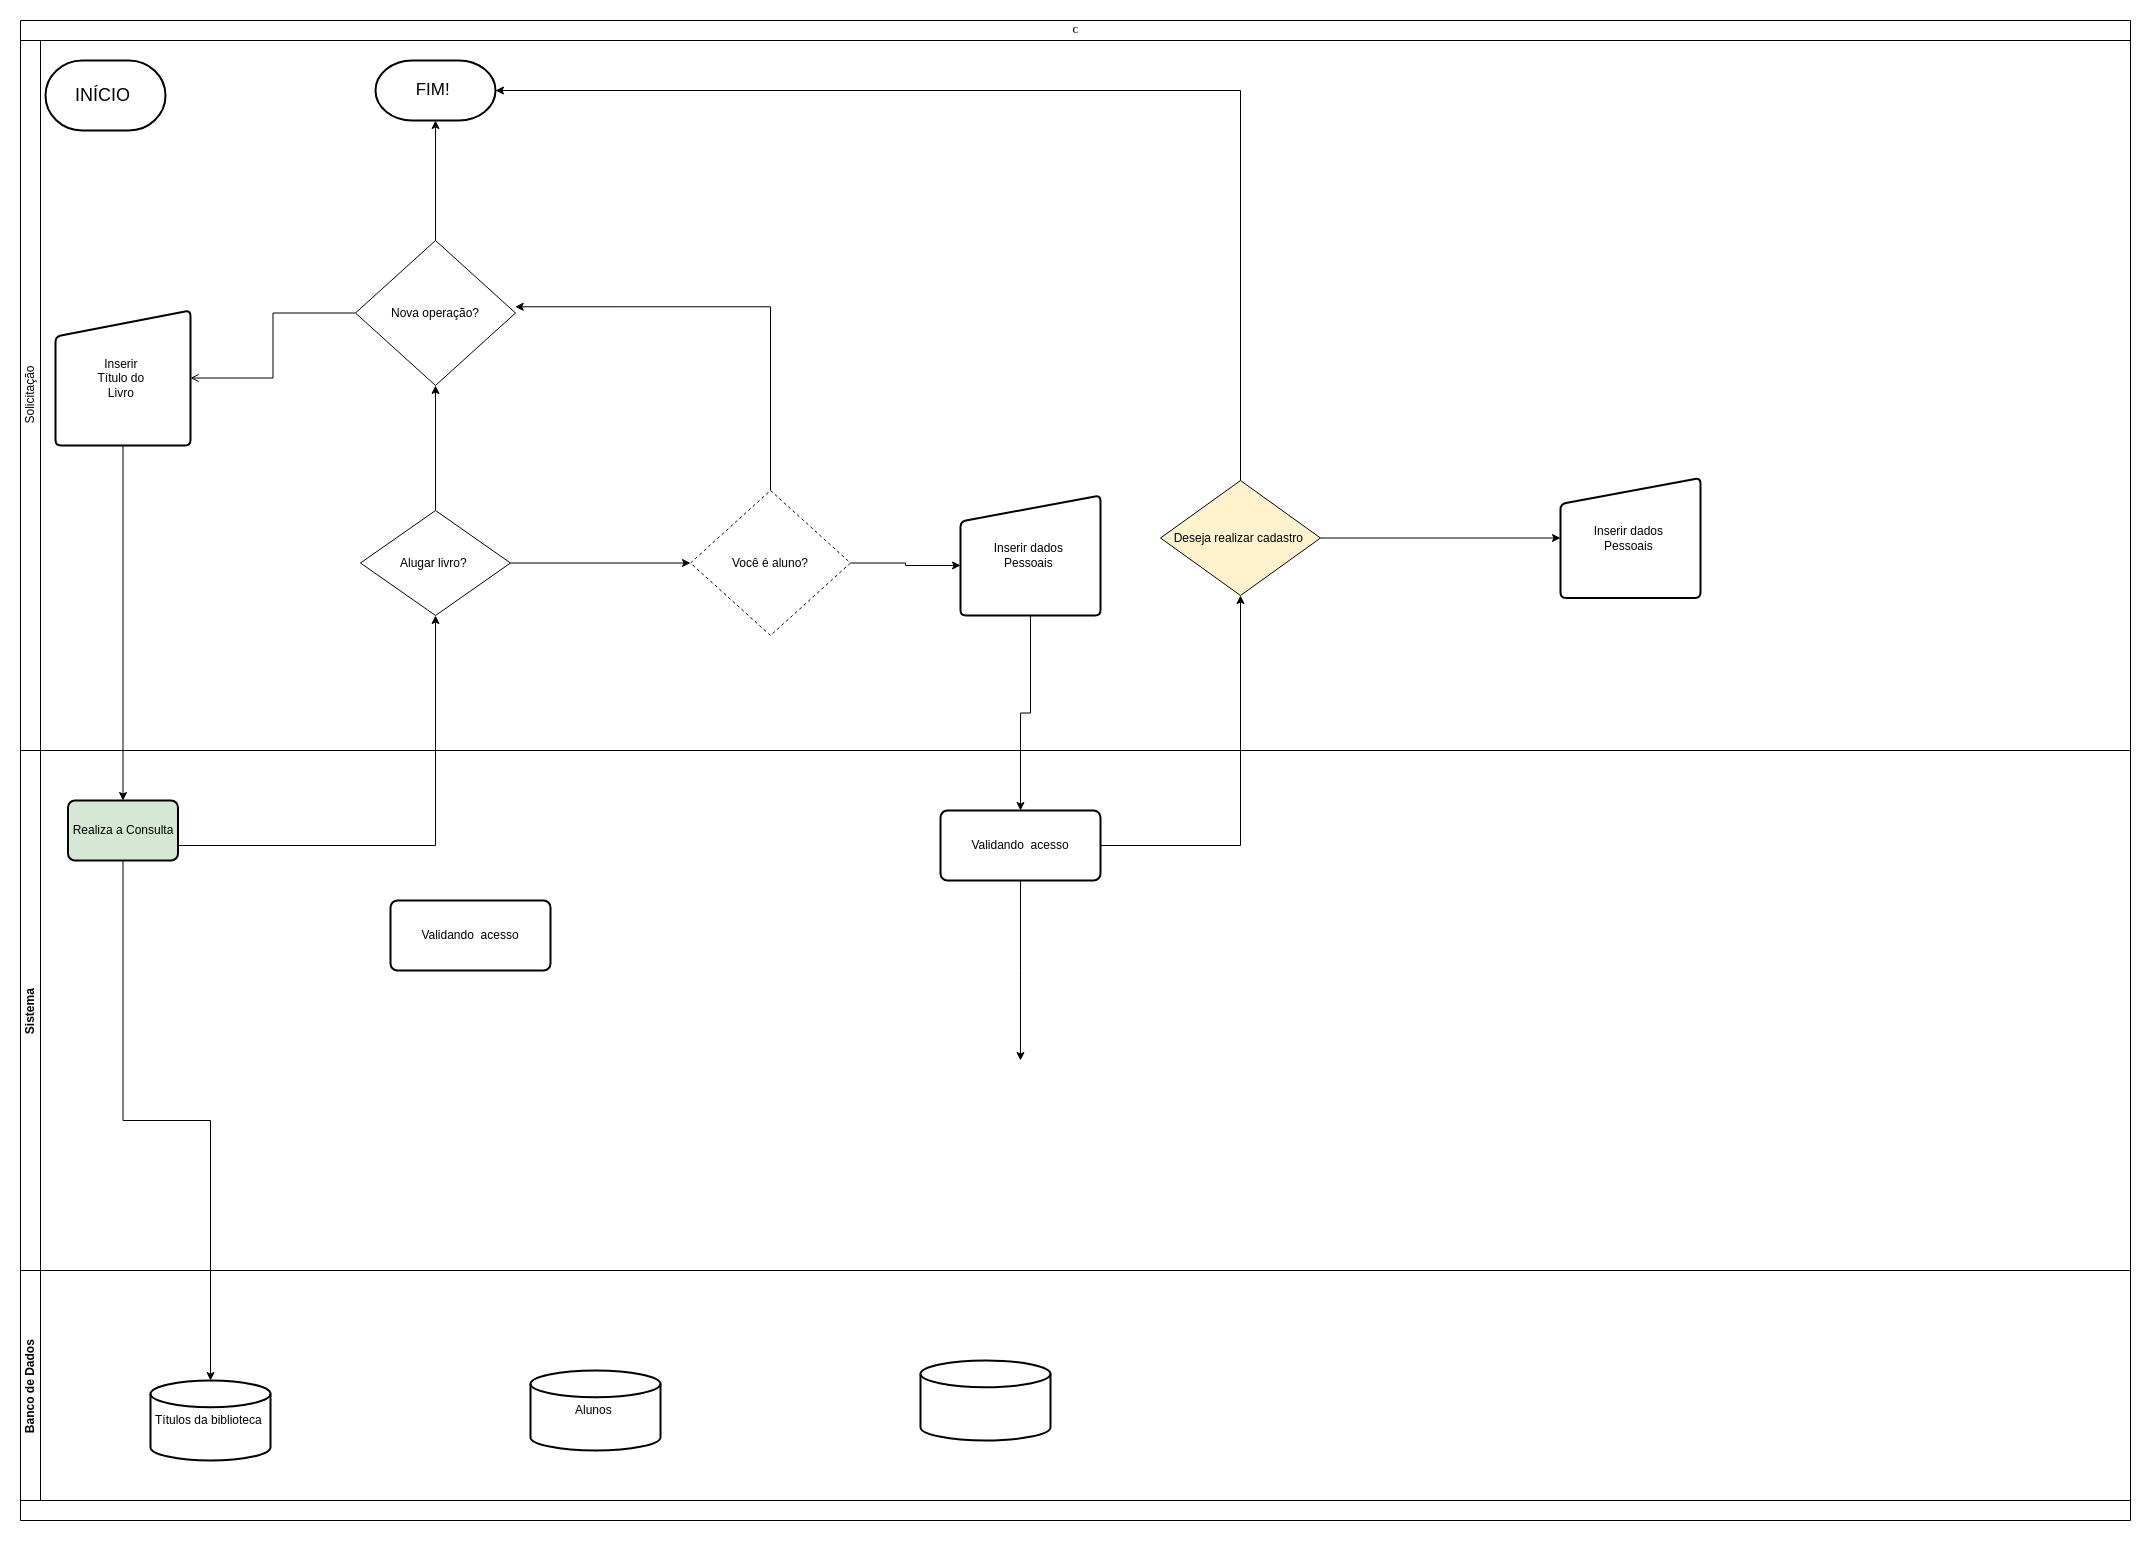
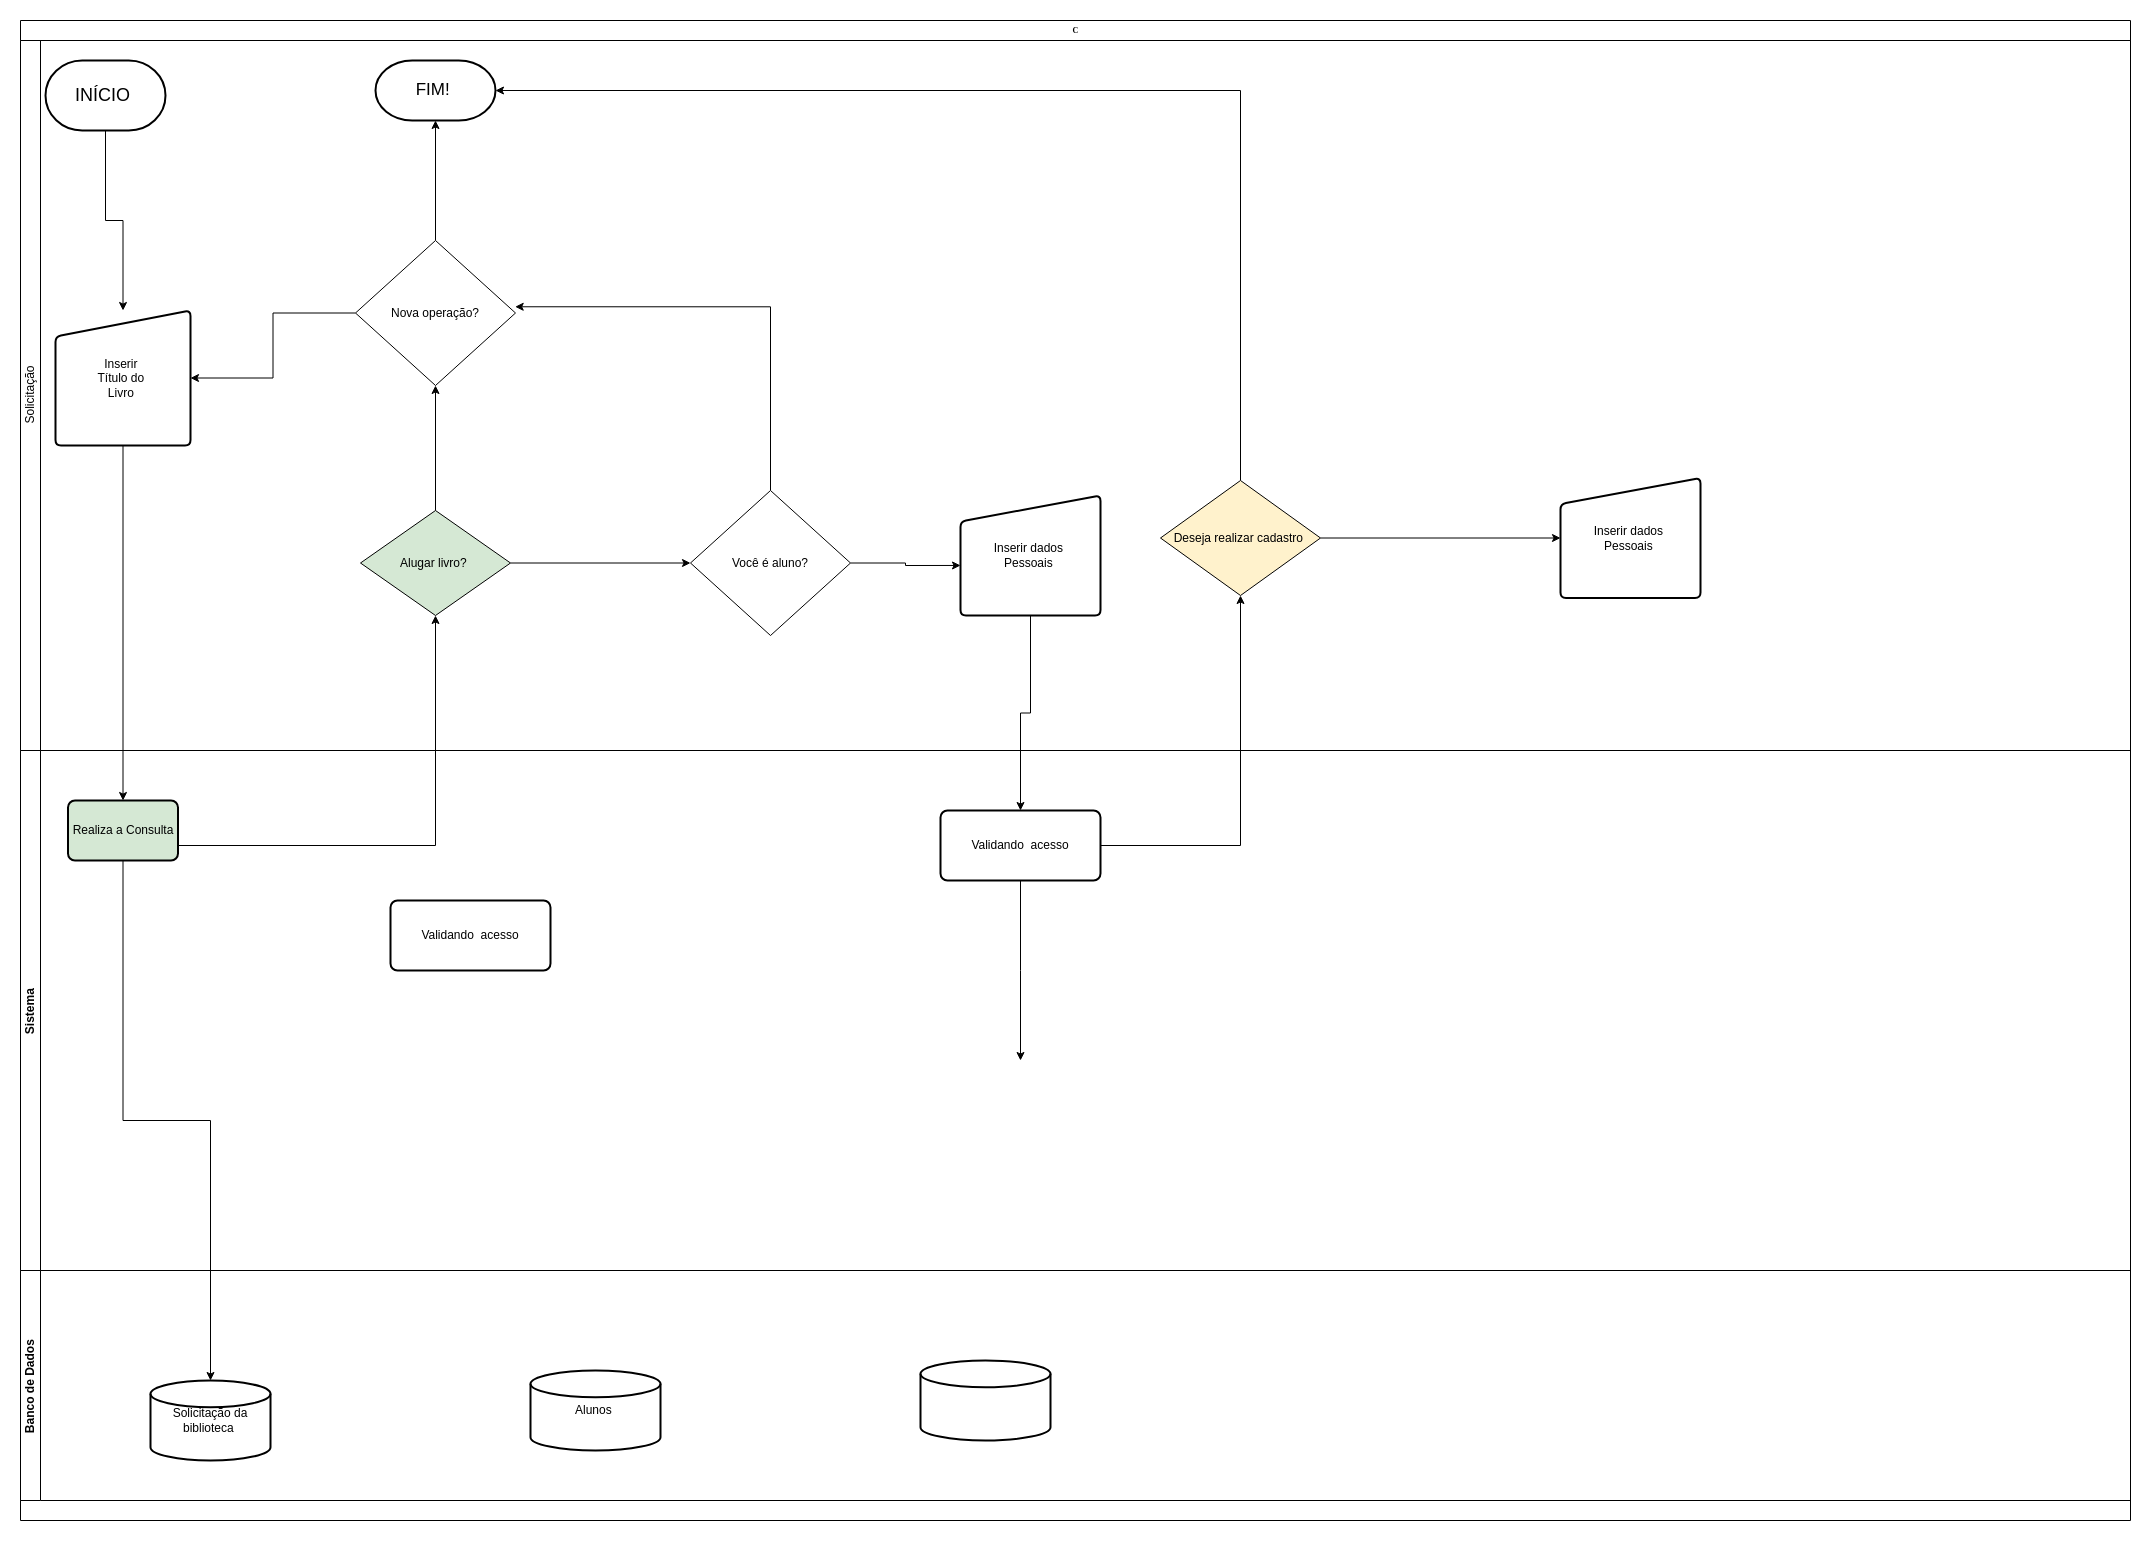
+ <mxCell id="4" style="edgeStyle=orthogonalEdgeStyle;rounded=0;orthogonalLoop=1;jettySize=auto;html=1;" edge="1" parent="3" source="5" target="7"><mxGeometry relative="1" as="geometry" /></mxCell>
- <mxCell id="9" style="edgeStyle=orthogonalEdgeStyle;rounded=0;orthogonalLoop=1;jettySize=auto;html=1;endArrow=open;" edge="1" parent="3" source="10" target="7"><mxGeometry relative="1" as="geometry" /></mxCell>
+ <mxCell id="9" style="edgeStyle=orthogonalEdgeStyle;rounded=0;orthogonalLoop=1;jettySize=auto;html=1;" edge="1" parent="3" source="10" target="7"><mxGeometry relative="1" as="geometry" /></mxCell>
- <mxCell id="12" value="Alugar livro?&amp;nbsp;" style="rhombus;whiteSpace=wrap;html=1;" vertex="1" parent="3"><mxGeometry x="340" y="470" width="150" height="105" as="geometry" /></mxCell>
+ <mxCell id="12" value="Alugar livro?&amp;nbsp;" style="rhombus;whiteSpace=wrap;html=1;fillColor=#d5e8d4;" vertex="1" parent="3"><mxGeometry x="340" y="470" width="150" height="105" as="geometry" /></mxCell>
- <mxCell id="17" value="Você é aluno?" style="rhombus;whiteSpace=wrap;html=1;dashed=1;" vertex="1" parent="3"><mxGeometry x="670" y="450" width="160" height="145" as="geometry" /></mxCell>
+ <mxCell id="17" value="Você é aluno?" style="rhombus;whiteSpace=wrap;html=1;" vertex="1" parent="3"><mxGeometry x="670" y="450" width="160" height="145" as="geometry" /></mxCell>
- <mxCell id="29" value="Títulos da biblioteca&amp;nbsp;" style="strokeWidth=2;html=1;shape=mxgraph.flowchart.database;whiteSpace=wrap;" vertex="1" parent="28"><mxGeometry x="130" y="110" width="120" height="80" as="geometry" /></mxCell>
+ <mxCell id="29" value="Solicitação da biblioteca&amp;nbsp;" style="strokeWidth=2;html=1;shape=mxgraph.flowchart.database;whiteSpace=wrap;" vertex="1" parent="28"><mxGeometry x="130" y="110" width="120" height="80" as="geometry" /></mxCell>
